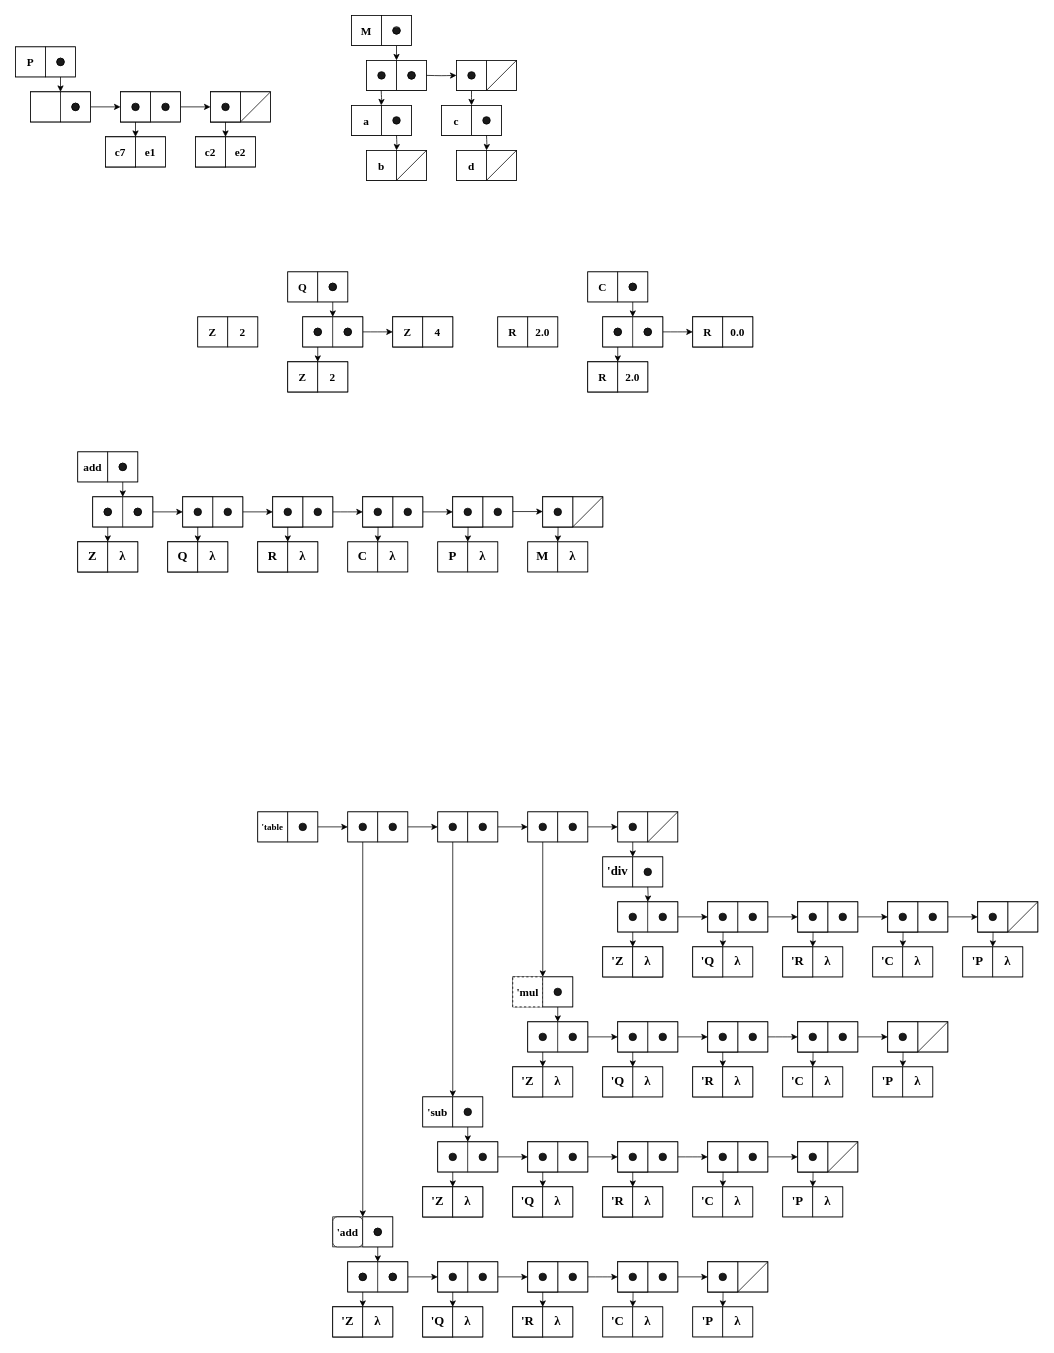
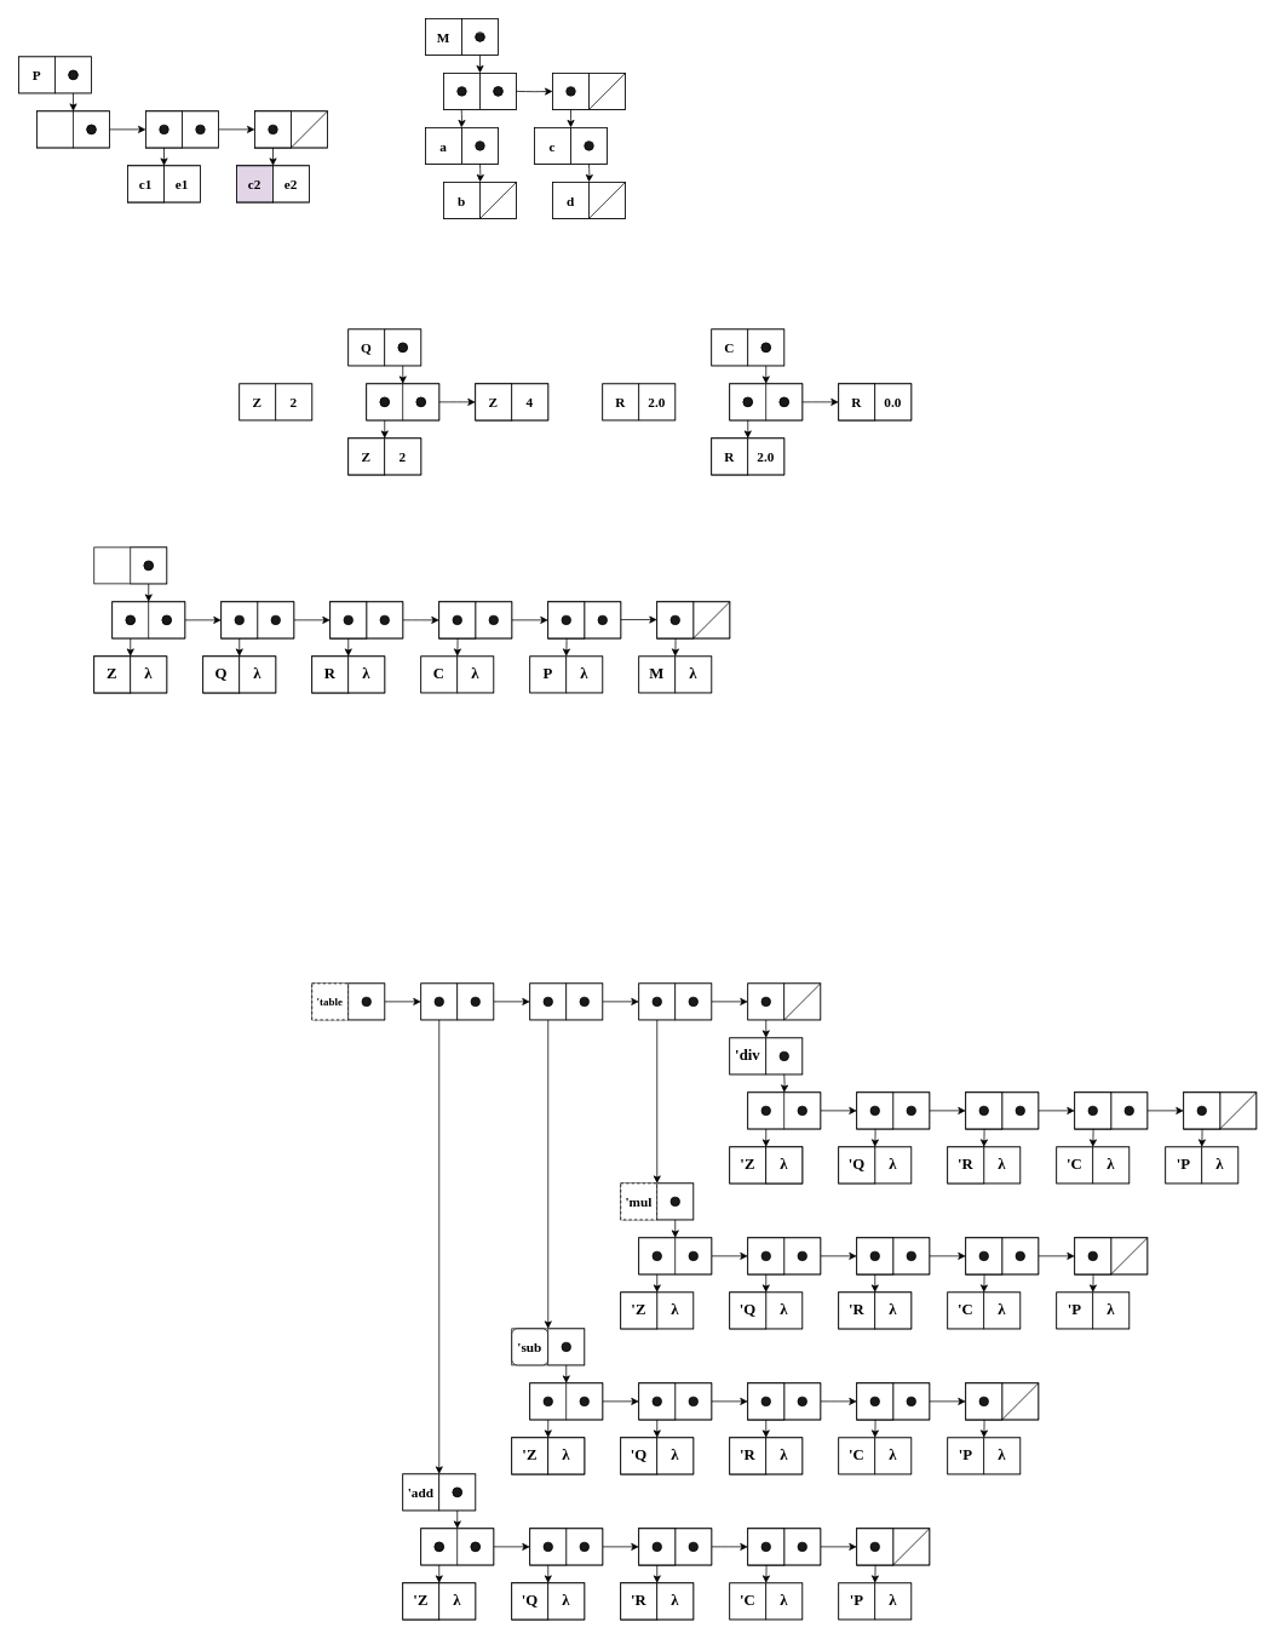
- <mxCell id="520" value="c7" style="rounded=0;whiteSpace=wrap;html=1;fontSize=15;fontStyle=1;verticalAlign=middle;fontFamily=Tahoma;" parent="1" vertex="1"><mxGeometry x="140" y="182" width="40" height="40" as="geometry" /></mxCell>
+ <mxCell id="520" value="c1" style="rounded=0;whiteSpace=wrap;html=1;fontSize=15;fontStyle=1;verticalAlign=middle;fontFamily=Tahoma;" parent="1" vertex="1"><mxGeometry x="140" y="182" width="40" height="40" as="geometry" /></mxCell>
- <mxCell id="521" value="c2" style="rounded=0;whiteSpace=wrap;html=1;fontSize=15;fontStyle=1;verticalAlign=middle;fontFamily=Tahoma;" parent="1" vertex="1"><mxGeometry x="260" y="182" width="40" height="40" as="geometry" /></mxCell>
+ <mxCell id="521" value="c2" style="rounded=0;whiteSpace=wrap;html=1;fontSize=15;fontStyle=1;verticalAlign=middle;fontFamily=Tahoma;fillColor=#e1d5e7;" parent="1" vertex="1"><mxGeometry x="260" y="182" width="40" height="40" as="geometry" /></mxCell>
- <mxCell id="330" value="add" style="rounded=0;whiteSpace=wrap;html=1;fontSize=15;fontStyle=1;verticalAlign=middle;fontFamily=Tahoma;" parent="1" vertex="1"><mxGeometry x="103" y="602" width="40" height="40" as="geometry" /></mxCell>
- <mxCell id="3" value="'table" style="rounded=0;whiteSpace=wrap;html=1;fontSize=12;fontStyle=1;verticalAlign=middle;fontFamily=Tahoma;" parent="1" vertex="1"><mxGeometry x="343" y="1082" width="40" height="40" as="geometry" /></mxCell>
+ <mxCell id="3" value="'table" style="rounded=0;whiteSpace=wrap;html=1;fontSize=12;fontStyle=1;verticalAlign=middle;fontFamily=Tahoma;dashed=1;" parent="1" vertex="1"><mxGeometry x="343" y="1082" width="40" height="40" as="geometry" /></mxCell>
- <mxCell id="39" value="'sub" style="rounded=0;whiteSpace=wrap;html=1;fontSize=15;fontStyle=1;verticalAlign=middle;fontFamily=Tahoma;" parent="1" vertex="1"><mxGeometry x="563" y="1462" width="40" height="40" as="geometry" /></mxCell>
+ <mxCell id="39" value="'sub" style="whiteSpace=wrap;html=1;fontSize=15;fontStyle=1;verticalAlign=middle;fontFamily=Tahoma;rounded=1;" parent="1" vertex="1"><mxGeometry x="563" y="1462" width="40" height="40" as="geometry" /></mxCell>
- <mxCell id="15" value="'add" style="whiteSpace=wrap;html=1;fontSize=15;fontStyle=1;verticalAlign=middle;fontFamily=Tahoma;rounded=1;" parent="1" vertex="1"><mxGeometry x="443" y="1622" width="40" height="40" as="geometry" /></mxCell>
+ <mxCell id="15" value="'add" style="rounded=0;whiteSpace=wrap;html=1;fontSize=15;fontStyle=1;verticalAlign=middle;fontFamily=Tahoma;" parent="1" vertex="1"><mxGeometry x="443" y="1622" width="40" height="40" as="geometry" /></mxCell>
